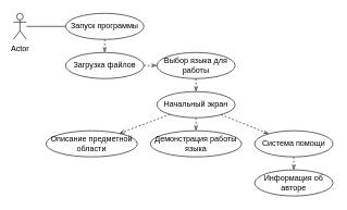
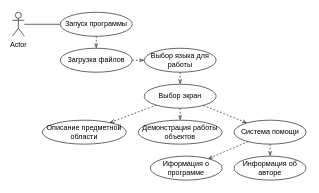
- <mxCell id="13" value="Начальный экран" style="ellipse;whiteSpace=wrap;html=1;" vertex="1" parent="1"><mxGeometry x="240" y="140" width="120" height="40" as="geometry" /></mxCell>
+ <mxCell id="13" value="Выбор экран" style="ellipse;whiteSpace=wrap;html=1;" vertex="1" parent="1"><mxGeometry x="240" y="140" width="120" height="40" as="geometry" /></mxCell>
- <mxCell id="14" value="Демонстрация работы языка" style="ellipse;whiteSpace=wrap;html=1;" vertex="1" parent="1"><mxGeometry x="230" y="200" width="140" height="40" as="geometry" /></mxCell>
+ <mxCell id="14" value="Демонстрация работы объектов" style="ellipse;whiteSpace=wrap;html=1;" vertex="1" parent="1"><mxGeometry x="230" y="200" width="140" height="40" as="geometry" /></mxCell>
+ <mxCell id="15" style="edgeStyle=none;rounded=0;orthogonalLoop=1;jettySize=auto;html=1;dashed=1;endArrow=openThin;endFill=0;" edge="1" parent="1" source="17" target="20"><mxGeometry relative="1" as="geometry" /></mxCell>
+ <mxCell id="20" value="Иформация о программе" style="ellipse;whiteSpace=wrap;html=1;" vertex="1" parent="1"><mxGeometry x="250" y="260" width="120" height="40" as="geometry" /></mxCell>
